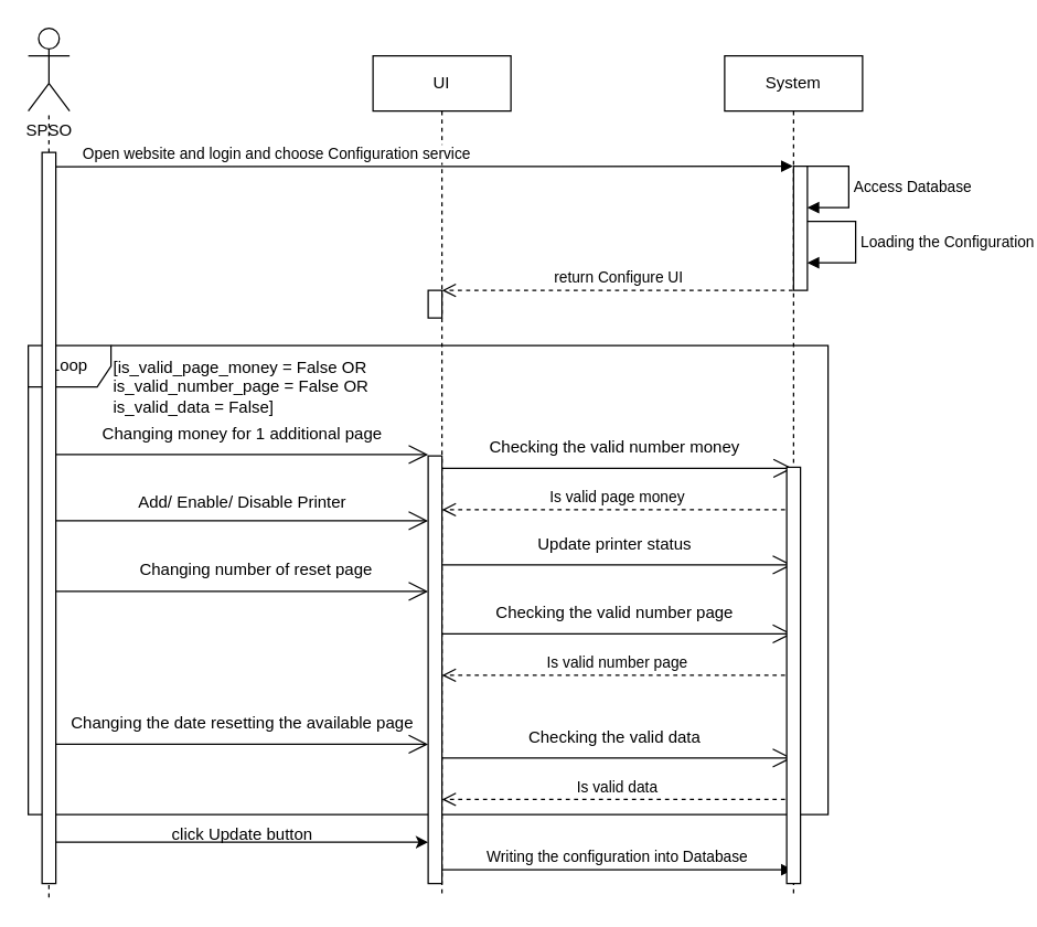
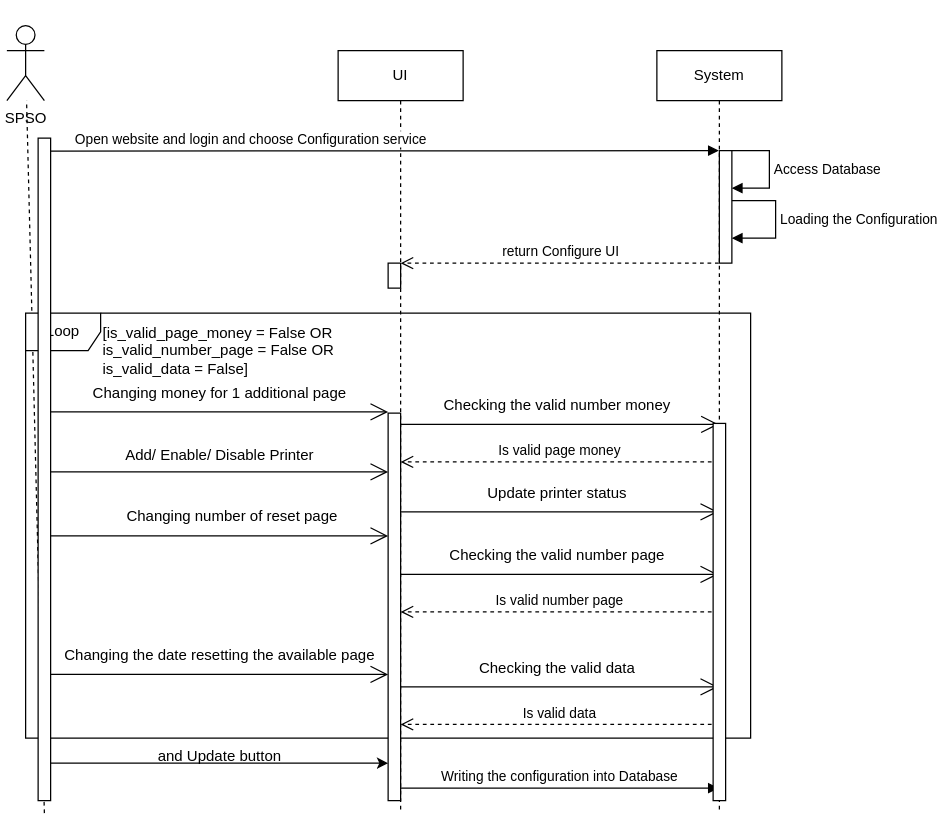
- <mxCell id="38" value="SPSO" style="shape=umlActor;verticalLabelPosition=bottom;verticalAlign=top;html=1;outlineConnect=0;" vertex="1" parent="1"><mxGeometry x="20" y="20" width="30" height="60" as="geometry" /></mxCell>
+ <mxCell id="38" value="SPSO" style="shape=umlActor;verticalLabelPosition=bottom;verticalAlign=top;html=1;outlineConnect=0;" vertex="1" parent="1"><mxGeometry x="5" y="20" width="30" height="60" as="geometry" /></mxCell>
- <mxCell id="36" value="click Update button" style="text;html=1;align=center;verticalAlign=middle;resizable=0;points=[];autosize=1;strokeColor=none;fillColor=none;" vertex="1" parent="1"><mxGeometry x="110" y="590" width="130" height="30" as="geometry" /></mxCell>
+ <mxCell id="36" value="and Update button" style="text;html=1;align=center;verticalAlign=middle;resizable=0;points=[];autosize=1;strokeColor=none;fillColor=none;" vertex="1" parent="1"><mxGeometry x="110" y="590" width="130" height="30" as="geometry" /></mxCell>
